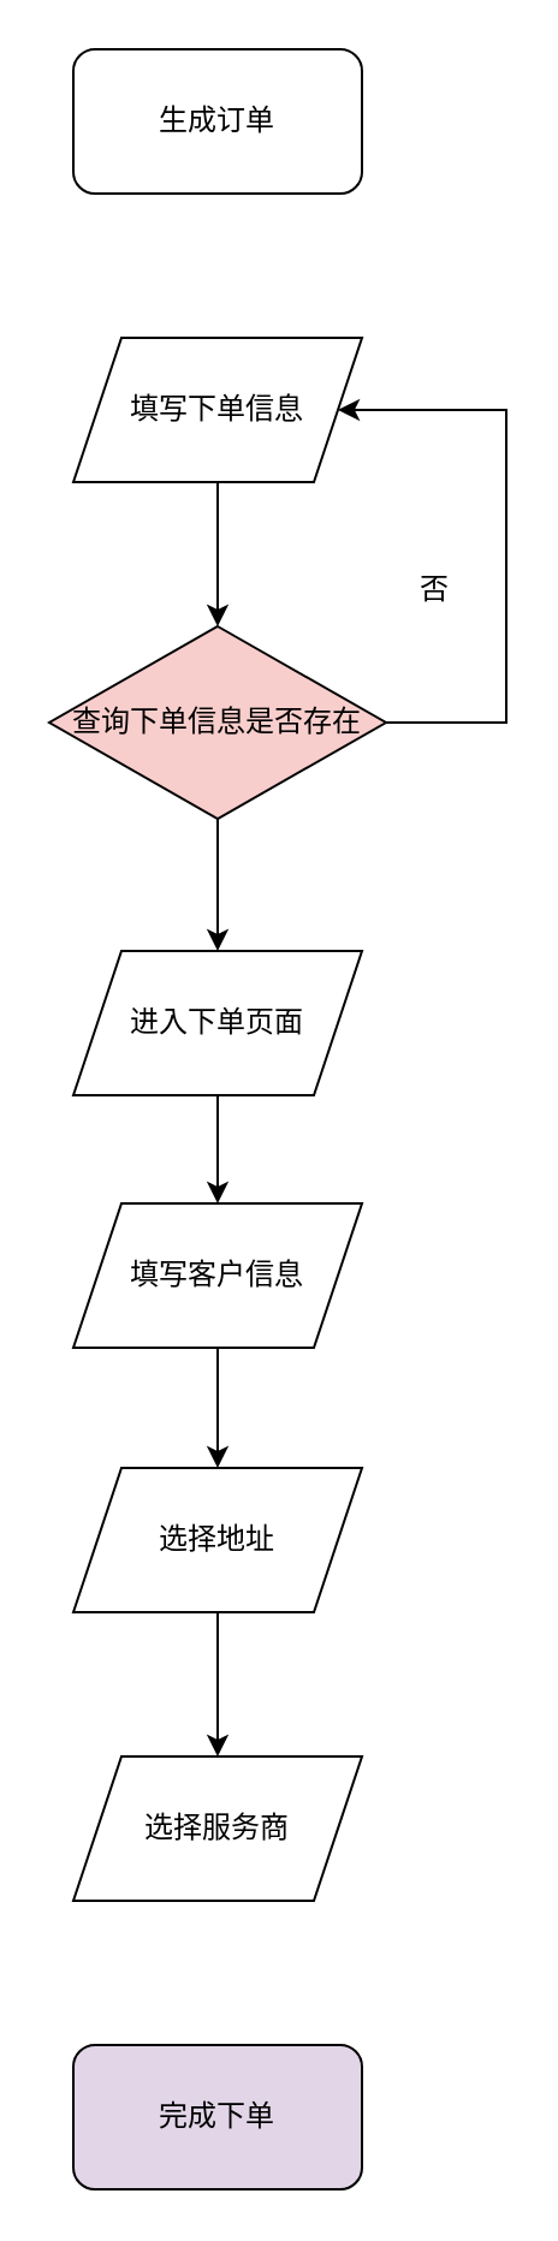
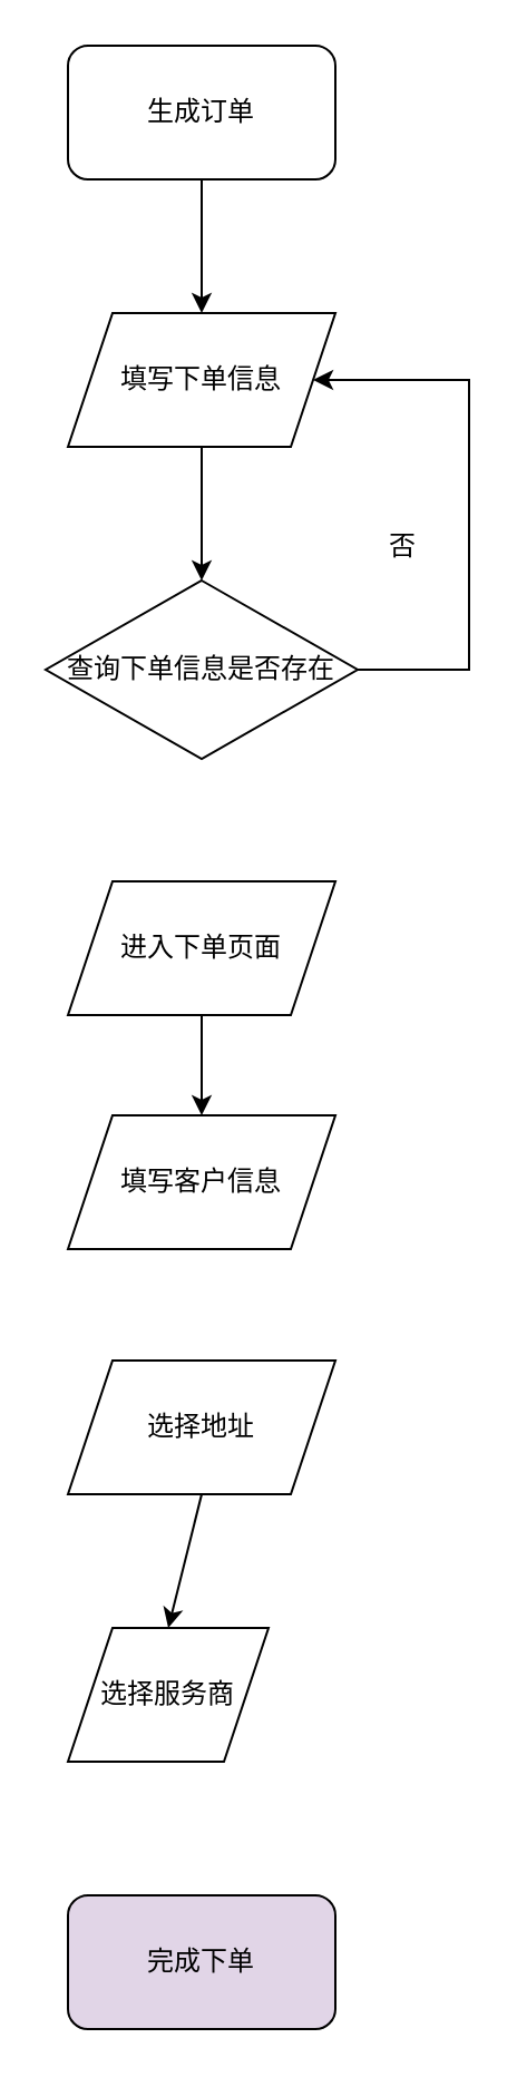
+ <mxCell id="10" value="" style="endArrow=classic;html=1;rounded=0;entryX=0.5;entryY=0;entryDx=0;entryDy=0;exitX=0.5;exitY=1;exitDx=0;exitDy=0;" parent="1" source="2" target="3" edge="1"><mxGeometry width="50" height="50" relative="1" as="geometry"><mxPoint x="70" y="190" as="sourcePoint" /><mxPoint x="120" y="140" as="targetPoint" /></mxGeometry></mxCell>
- <mxCell id="4" value="查询下单信息是否存在" style="rhombus;whiteSpace=wrap;html=1;fillColor=#f8cecc;" parent="1" vertex="1"><mxGeometry x="20" y="260" width="140" height="80" as="geometry" /></mxCell>
+ <mxCell id="4" value="查询下单信息是否存在" style="rhombus;whiteSpace=wrap;html=1;" parent="1" vertex="1"><mxGeometry x="20" y="260" width="140" height="80" as="geometry" /></mxCell>
- <mxCell id="12" value="" style="endArrow=classic;html=1;rounded=0;exitX=0.5;exitY=1;exitDx=0;exitDy=0;entryX=0.5;entryY=0;entryDx=0;entryDy=0;" parent="1" source="4" target="5" edge="1"><mxGeometry width="50" height="50" relative="1" as="geometry"><mxPoint x="89.29" y="340" as="sourcePoint" /><mxPoint x="90" y="390" as="targetPoint" /></mxGeometry></mxCell>
- <mxCell id="14" value="" style="endArrow=classic;html=1;rounded=0;exitX=0.5;exitY=1;exitDx=0;exitDy=0;entryX=0.5;entryY=0;entryDx=0;entryDy=0;" parent="1" source="6" target="7" edge="1"><mxGeometry width="50" height="50" relative="1" as="geometry"><mxPoint x="70" y="540" as="sourcePoint" /><mxPoint x="120" y="490" as="targetPoint" /></mxGeometry></mxCell>
- <mxCell id="8" value="选择服务商" style="shape=parallelogram;perimeter=parallelogramPerimeter;whiteSpace=wrap;html=1;fixedSize=1;" parent="1" vertex="1"><mxGeometry x="30" y="730" width="120" height="60" as="geometry" /></mxCell>
+ <mxCell id="8" value="选择服务商" style="shape=parallelogram;perimeter=parallelogramPerimeter;whiteSpace=wrap;html=1;fixedSize=1;" parent="1" vertex="1"><mxGeometry x="30" y="730" width="90" height="60" as="geometry" /></mxCell>
